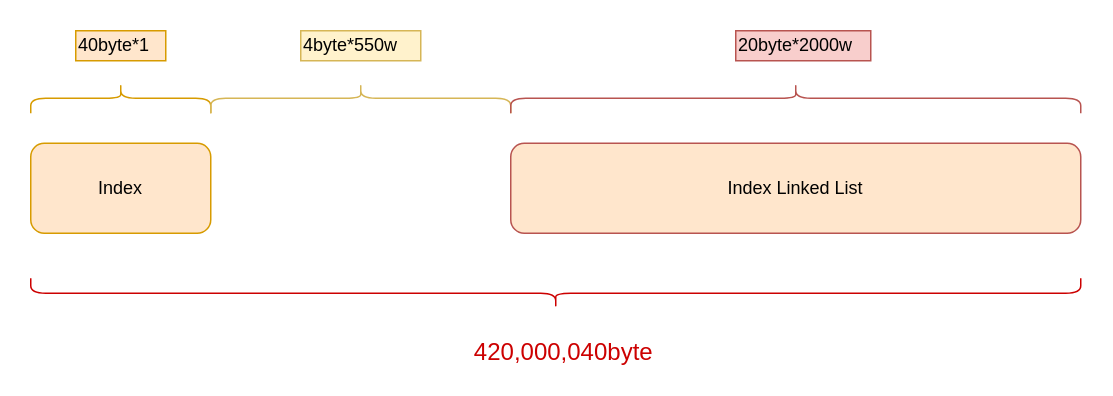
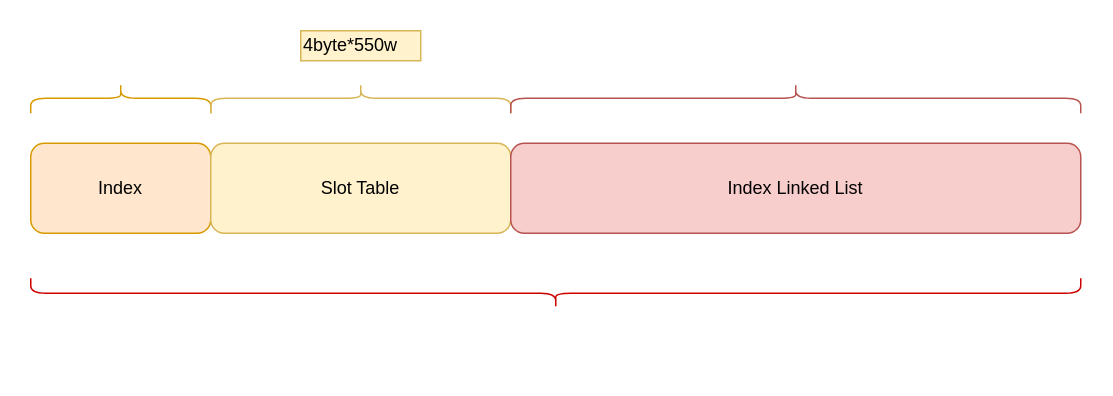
- <mxCell id="8" value="40byte*1" style="text;html=1;resizable=0;points=[];autosize=1;align=left;verticalAlign=top;spacingTop=-4;fillColor=#ffe6cc;strokeColor=#d79b00;" vertex="1" parent="1"><mxGeometry x="50" y="20" width="60" height="20" as="geometry" /></mxCell>
- <mxCell id="10" value="20byte*2000w" style="text;html=1;resizable=0;points=[];autosize=1;align=left;verticalAlign=top;spacingTop=-4;fillColor=#f8cecc;strokeColor=#b85450;" vertex="1" parent="1"><mxGeometry x="490" y="20" width="90" height="20" as="geometry" /></mxCell>
+ <mxCell id="3" value="Slot Table" style="rounded=1;whiteSpace=wrap;html=1;fillColor=#fff2cc;strokeColor=#d6b656;" vertex="1" parent="1"><mxGeometry x="140" y="95" width="200" height="60" as="geometry" /></mxCell>
- <mxCell id="4" value="Index Linked List" style="rounded=1;whiteSpace=wrap;html=1;fillColor=#ffe6cc;strokeColor=#b85450;" vertex="1" parent="1"><mxGeometry x="340" y="95" width="380" height="60" as="geometry" /></mxCell>
+ <mxCell id="4" value="Index Linked List" style="rounded=1;whiteSpace=wrap;html=1;fillColor=#f8cecc;strokeColor=#b85450;" vertex="1" parent="1"><mxGeometry x="340" y="95" width="380" height="60" as="geometry" /></mxCell>
- <mxCell id="12" value="&lt;span style=&quot;font-size: 16px ; white-space: normal ; background-color: rgb(255 , 255 , 255)&quot;&gt;420,000,040byte&lt;/span&gt;" style="text;html=1;resizable=0;points=[];autosize=1;align=center;verticalAlign=top;spacingTop=-4;fontColor=#CC0000;" vertex="1" parent="1"><mxGeometry x="310" y="222" width="130" height="20" as="geometry" /></mxCell>
